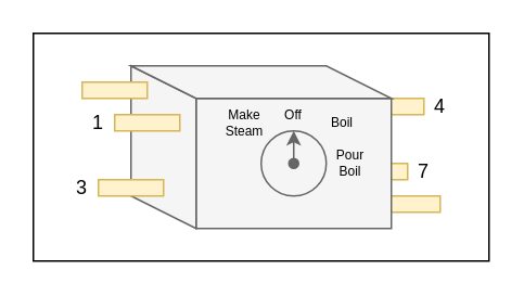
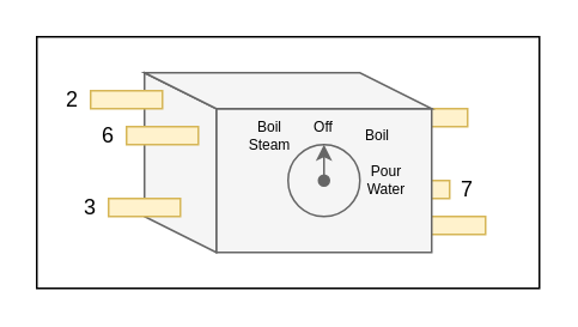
+ <mxCell id="13" value="2" style="text;html=1;strokeColor=none;fillColor=none;align=center;verticalAlign=middle;whiteSpace=wrap;rounded=0;" parent="1" vertex="1"><mxGeometry x="30" y="45" width="20" height="20" as="geometry" /></mxCell>
- <mxCell id="15" value="4" style="text;html=1;strokeColor=none;fillColor=none;align=center;verticalAlign=middle;whiteSpace=wrap;rounded=0;" parent="1" vertex="1"><mxGeometry x="260" y="55" width="20" height="20" as="geometry" /></mxCell>
- <mxCell id="12" value="1" style="text;html=1;strokeColor=none;fillColor=none;align=center;verticalAlign=middle;whiteSpace=wrap;rounded=0;" parent="1" vertex="1"><mxGeometry x="50" y="65" width="20" height="20" as="geometry" /></mxCell>
+ <mxCell id="12" value="6" style="text;html=1;strokeColor=none;fillColor=none;align=center;verticalAlign=middle;whiteSpace=wrap;rounded=0;" parent="1" vertex="1"><mxGeometry x="50" y="65" width="20" height="20" as="geometry" /></mxCell>
- <mxCell id="19" value="Make Steam" style="text;html=1;strokeColor=none;fillColor=none;align=center;verticalAlign=middle;whiteSpace=wrap;rounded=0;fontSize=8;" parent="1" vertex="1"><mxGeometry x="135" y="65" width="30" height="20" as="geometry" /></mxCell>
+ <mxCell id="19" value="Boil Steam" style="text;html=1;strokeColor=none;fillColor=none;align=center;verticalAlign=middle;whiteSpace=wrap;rounded=0;fontSize=8;" parent="1" vertex="1"><mxGeometry x="135" y="65" width="30" height="20" as="geometry" /></mxCell>
- <mxCell id="18" value="Pour Boil" style="text;html=1;strokeColor=none;fillColor=none;align=center;verticalAlign=middle;whiteSpace=wrap;rounded=0;fontSize=8;" parent="1" vertex="1"><mxGeometry x="200" y="90" width="30" height="20" as="geometry" /></mxCell>
+ <mxCell id="18" value="Pour Water" style="text;html=1;strokeColor=none;fillColor=none;align=center;verticalAlign=middle;whiteSpace=wrap;rounded=0;fontSize=8;" parent="1" vertex="1"><mxGeometry x="200" y="90" width="30" height="20" as="geometry" /></mxCell>
